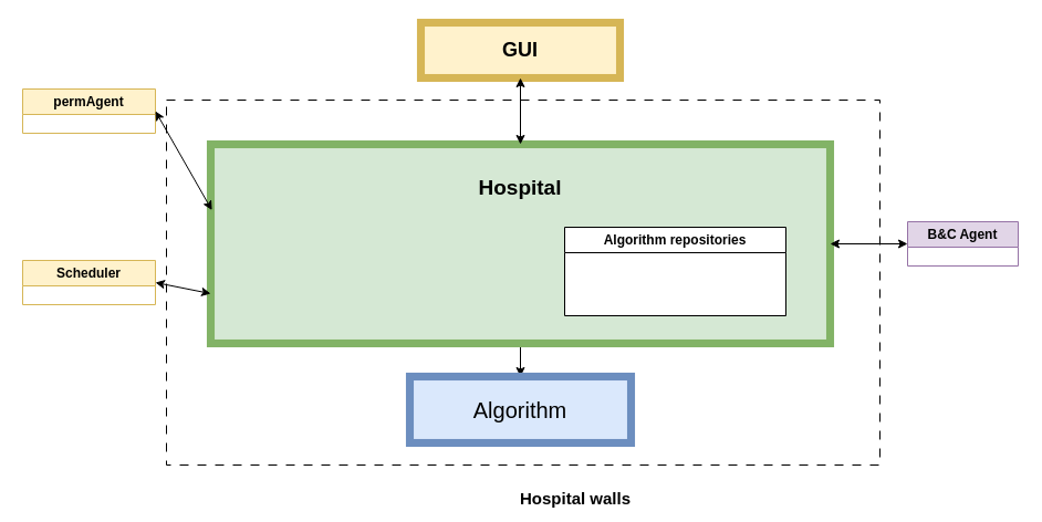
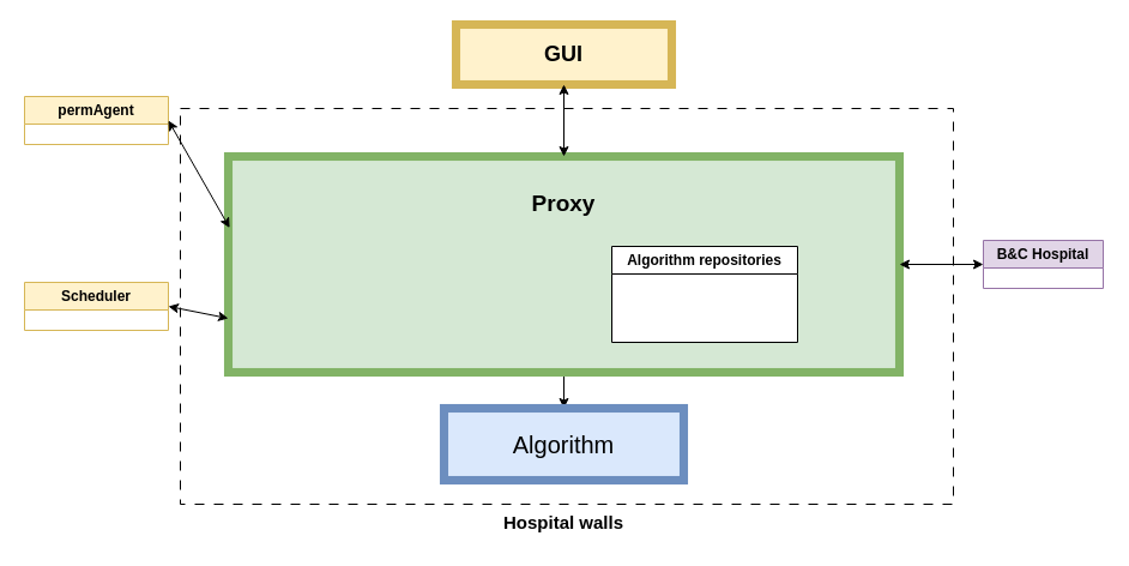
- <mxCell id="12" value="B&amp;amp;C Agent" style="swimlane;whiteSpace=wrap;html=1;fillColor=#e1d5e7;strokeColor=#9673a6;" vertex="1" parent="1"><mxGeometry x="820" y="200" width="100" height="40" as="geometry" /></mxCell>
+ <mxCell id="12" value="B&amp;amp;C Hospital" style="swimlane;whiteSpace=wrap;html=1;fillColor=#e1d5e7;strokeColor=#9673a6;" vertex="1" parent="1"><mxGeometry x="820" y="200" width="100" height="40" as="geometry" /></mxCell>
- <mxCell id="5" value="&lt;h5 style=&quot;padding-top: 0px; padding-bottom: 100px;&quot;&gt;&lt;font style=&quot;font-size: 19px;&quot;&gt;Hospital&lt;/font&gt;&lt;/h5&gt;" style="rounded=0;whiteSpace=wrap;html=1;align=center;fillColor=#d5e8d4;strokeColor=#82b366;strokeWidth=7.087;" vertex="1" parent="1"><mxGeometry x="190" y="130" width="560" height="180" as="geometry" /></mxCell>
+ <mxCell id="5" value="&lt;h5 style=&quot;padding-top: 0px; padding-bottom: 100px;&quot;&gt;&lt;font style=&quot;font-size: 19px;&quot;&gt;Proxy&lt;/font&gt;&lt;/h5&gt;" style="rounded=0;whiteSpace=wrap;html=1;align=center;fillColor=#d5e8d4;strokeColor=#82b366;strokeWidth=7.087;" vertex="1" parent="1"><mxGeometry x="190" y="130" width="560" height="180" as="geometry" /></mxCell>
- <mxCell id="6" value="Algorithm repositories" style="swimlane;whiteSpace=wrap;html=1;fillColor=default;swimlaneFillColor=default;" vertex="1" parent="1"><mxGeometry x="510" y="205" width="200" height="80" as="geometry" /></mxCell>
+ <mxCell id="6" value="Algorithm repositories" style="swimlane;whiteSpace=wrap;html=1;fillColor=default;swimlaneFillColor=default;" vertex="1" parent="1"><mxGeometry x="510" y="205" width="155" height="80" as="geometry" /></mxCell>
- <mxCell id="3" value="&lt;font style=&quot;font-size: 15px;&quot;&gt;&lt;b&gt;Hospital walls&lt;/b&gt;&lt;/font&gt;" style="text;html=1;align=center;verticalAlign=middle;whiteSpace=wrap;rounded=0;" vertex="1" parent="1"><mxGeometry x="455" y="435" width="130" height="30" as="geometry" /></mxCell>
+ <mxCell id="3" value="&lt;font style=&quot;font-size: 15px;&quot;&gt;&lt;b&gt;Hospital walls&lt;/b&gt;&lt;/font&gt;" style="text;html=1;align=center;verticalAlign=middle;whiteSpace=wrap;rounded=0;" vertex="1" parent="1"><mxGeometry x="405" y="420" width="130" height="30" as="geometry" /></mxCell>
